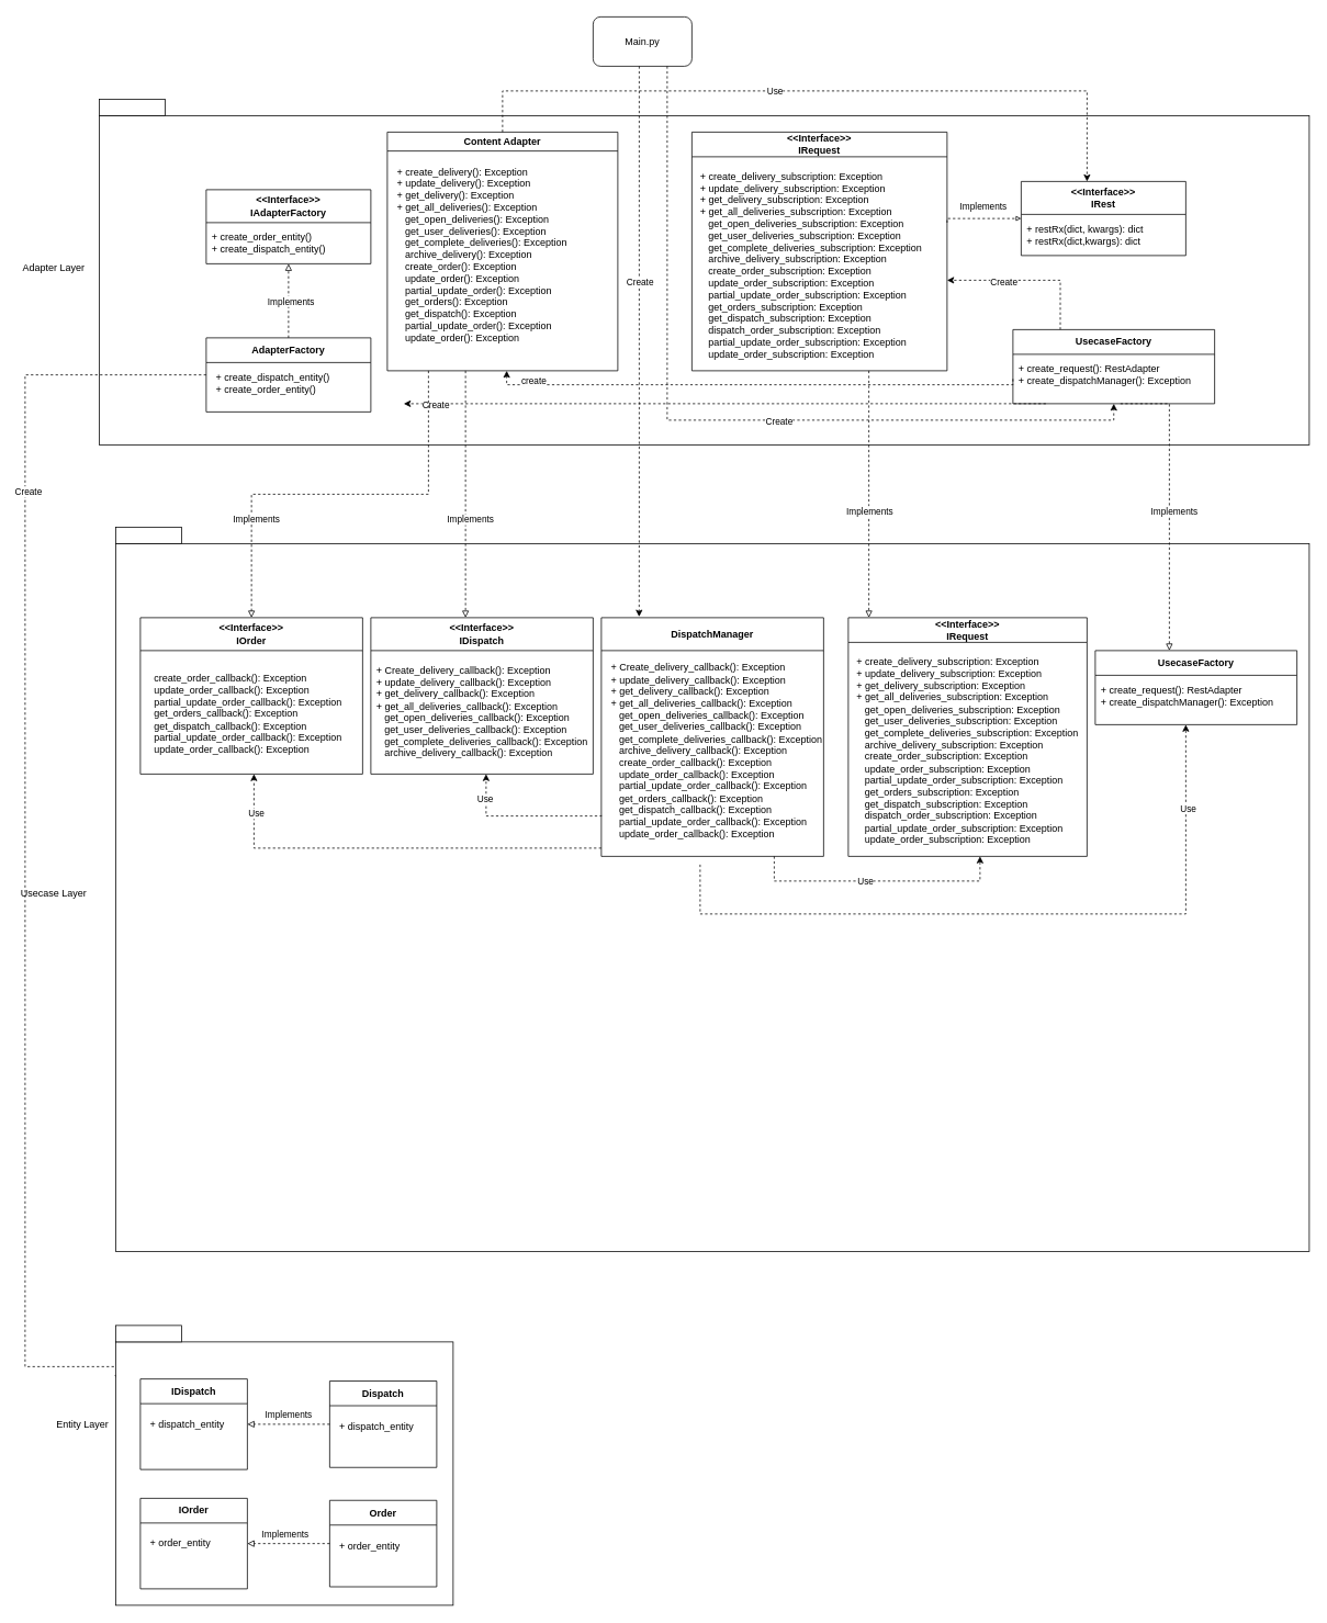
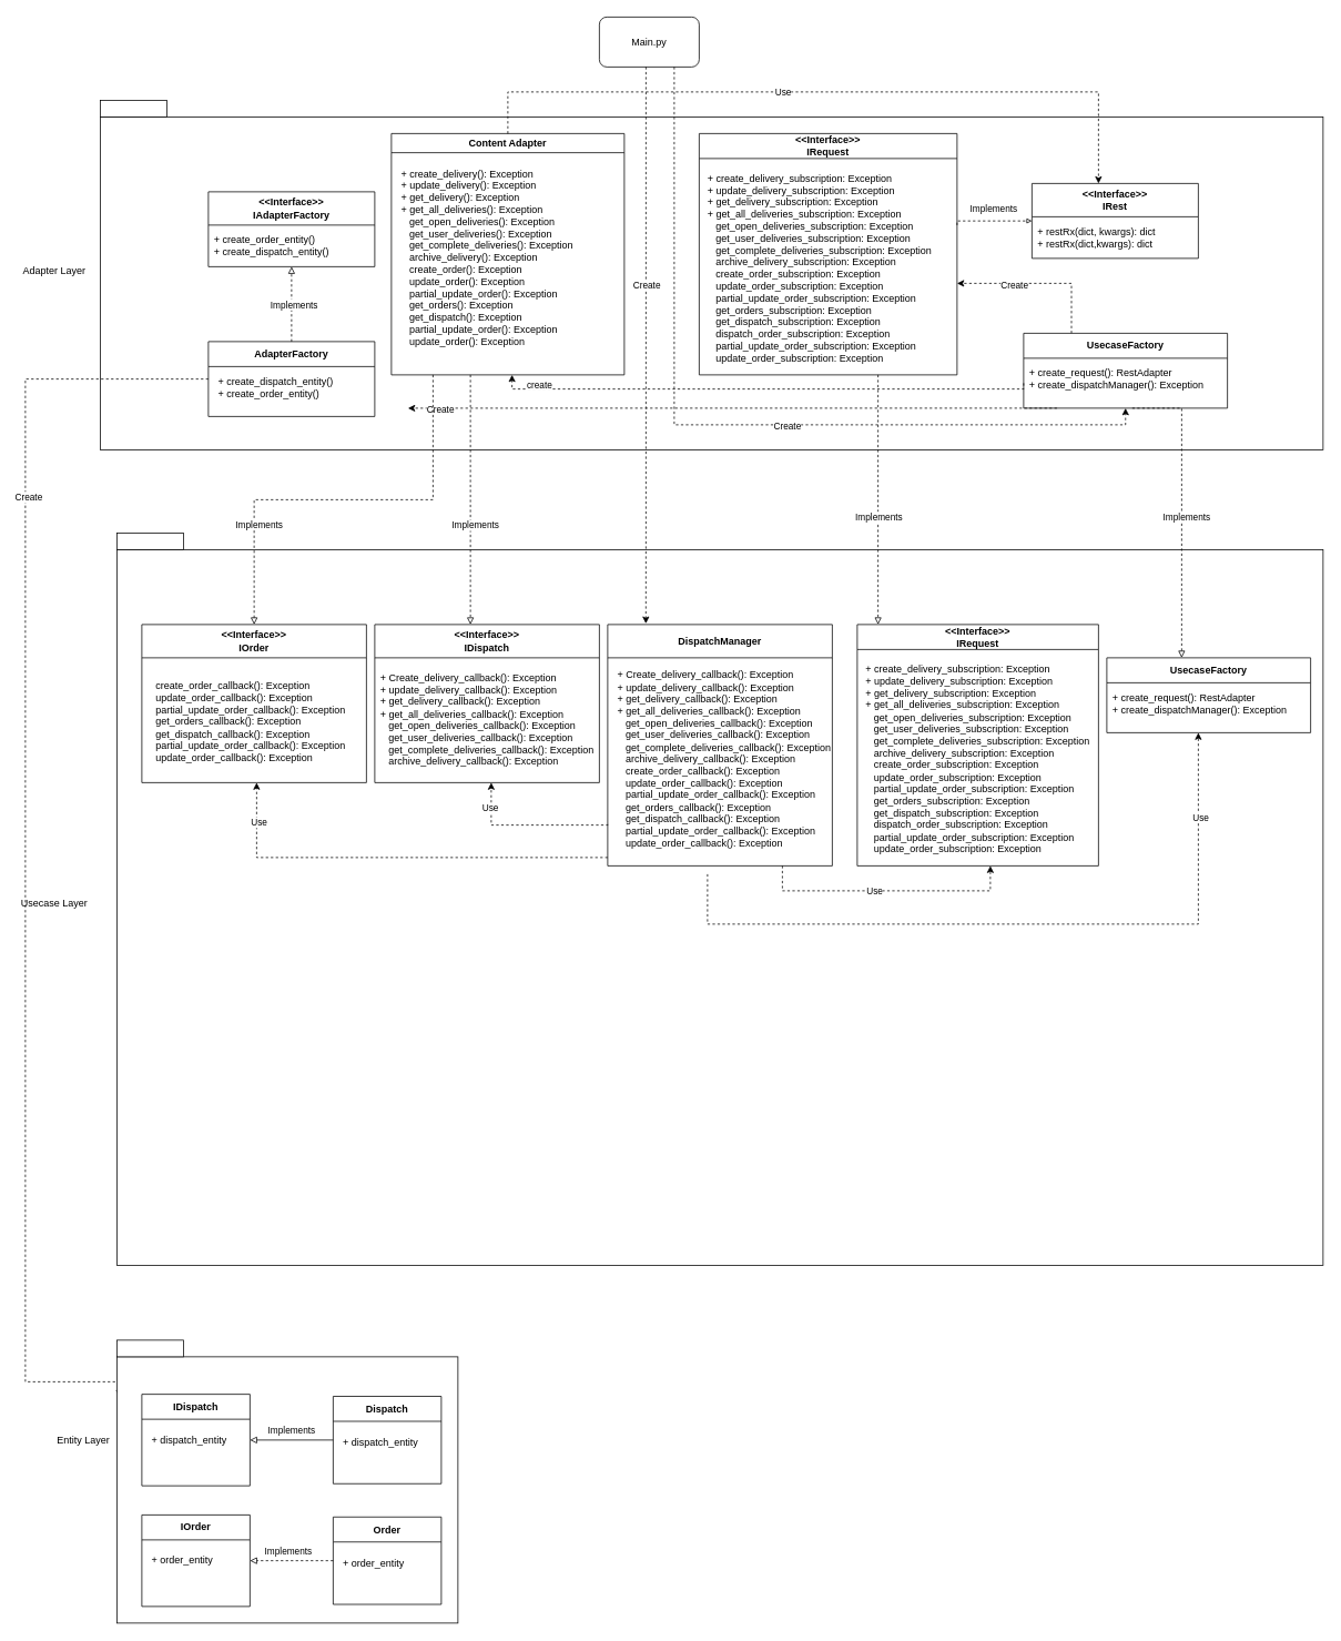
- <mxCell id="43" style="edgeStyle=orthogonalEdgeStyle;rounded=0;orthogonalLoop=1;jettySize=auto;html=1;entryX=1;entryY=0.5;entryDx=0;entryDy=0;dashed=1;endArrow=block;endFill=0;" parent="1" source="45" target="41" edge="1"><mxGeometry relative="1" as="geometry" /></mxCell>
+ <mxCell id="43" style="edgeStyle=orthogonalEdgeStyle;rounded=0;orthogonalLoop=1;jettySize=auto;html=1;entryX=1;entryY=0.5;entryDx=0;entryDy=0;dashed=0;endArrow=block;endFill=0;" parent="1" source="45" target="41" edge="1"><mxGeometry relative="1" as="geometry" /></mxCell>
